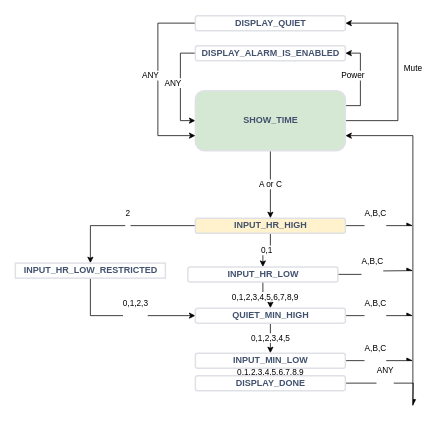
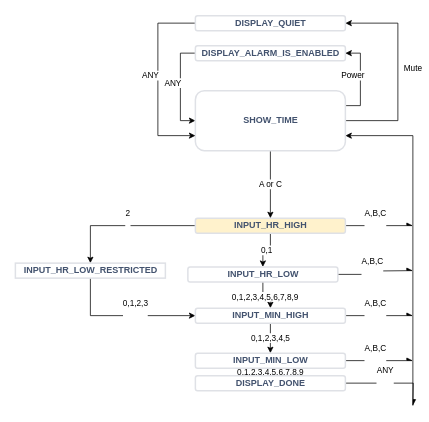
- <mxCell id="25" value="SHOW_TIME" style="dashed=0;html=1;rounded=1;strokeColor=#DFE1E6;fontSize=12;align=center;fontStyle=1;strokeWidth=2;fontColor=#42526E;fillColor=#d5e8d4;" vertex="1" parent="1"><mxGeometry x="260" y="120" width="200" height="80" as="geometry" /></mxCell>
+ <mxCell id="25" value="SHOW_TIME" style="dashed=0;html=1;rounded=1;strokeColor=#DFE1E6;fontSize=12;align=center;fontStyle=1;strokeWidth=2;fontColor=#42526E" vertex="1" parent="1"><mxGeometry x="260" y="120" width="200" height="80" as="geometry" /></mxCell>
- <mxCell id="13" value="&lt;div&gt;QUIET_MIN_HIGH&lt;/div&gt;" style="dashed=0;html=1;rounded=1;strokeColor=#DFE1E6;fontSize=12;align=center;fontStyle=1;strokeWidth=2;fontColor=#42526E" vertex="1" parent="1"><mxGeometry x="260" y="410" width="200" height="20" as="geometry" /></mxCell>
+ <mxCell id="13" value="&lt;div&gt;INPUT_MIN_HIGH&lt;/div&gt;" style="dashed=0;html=1;rounded=1;strokeColor=#DFE1E6;fontSize=12;align=center;fontStyle=1;strokeWidth=2;fontColor=#42526E" vertex="1" parent="1"><mxGeometry x="260" y="410" width="200" height="20" as="geometry" /></mxCell>
